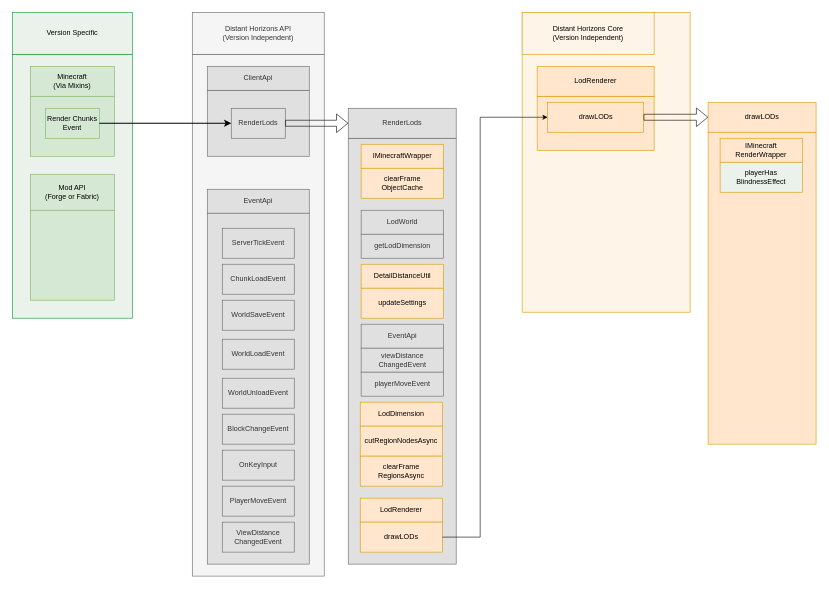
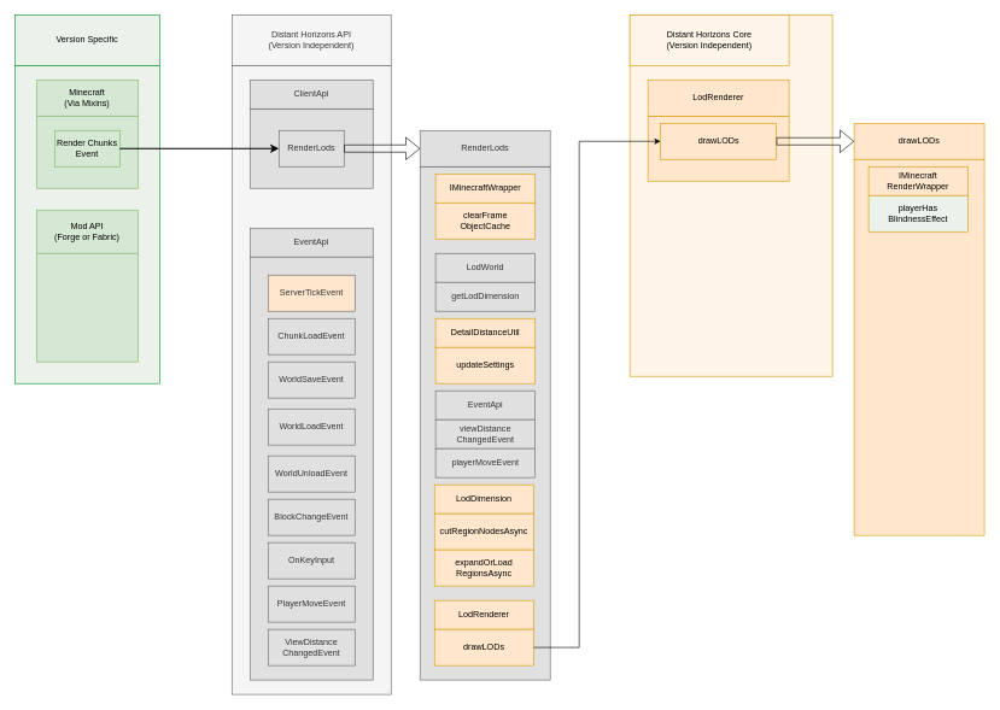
- <mxCell id="17" value="ServerTickEvent" style="rounded=0;whiteSpace=wrap;html=1;labelBackgroundColor=none;fillColor=#E0E0E0;strokeColor=#666666;fontColor=#333333;" parent="1" vertex="1"><mxGeometry x="370" y="380" width="120" height="50" as="geometry" /></mxCell>
+ <mxCell id="17" value="ServerTickEvent" style="rounded=0;whiteSpace=wrap;html=1;labelBackgroundColor=none;fillColor=#ffe6cc;strokeColor=#666666;fontColor=#333333;" parent="1" vertex="1"><mxGeometry x="370" y="380" width="120" height="50" as="geometry" /></mxCell>
- <mxCell id="47" value="&lt;div&gt;clearFrame&lt;/div&gt;&lt;div&gt;RegionsAsync&lt;/div&gt;" style="rounded=0;whiteSpace=wrap;html=1;labelBackgroundColor=none;fillColor=#ffe6cc;strokeColor=#d79b00;" vertex="1" parent="1"><mxGeometry x="600" y="760" width="137" height="50" as="geometry" /></mxCell>
+ <mxCell id="47" value="&lt;div&gt;expandOrLoad&lt;/div&gt;&lt;div&gt;RegionsAsync&lt;/div&gt;" style="rounded=0;whiteSpace=wrap;html=1;labelBackgroundColor=none;fillColor=#ffe6cc;strokeColor=#d79b00;" vertex="1" parent="1"><mxGeometry x="600" y="760" width="137" height="50" as="geometry" /></mxCell>
